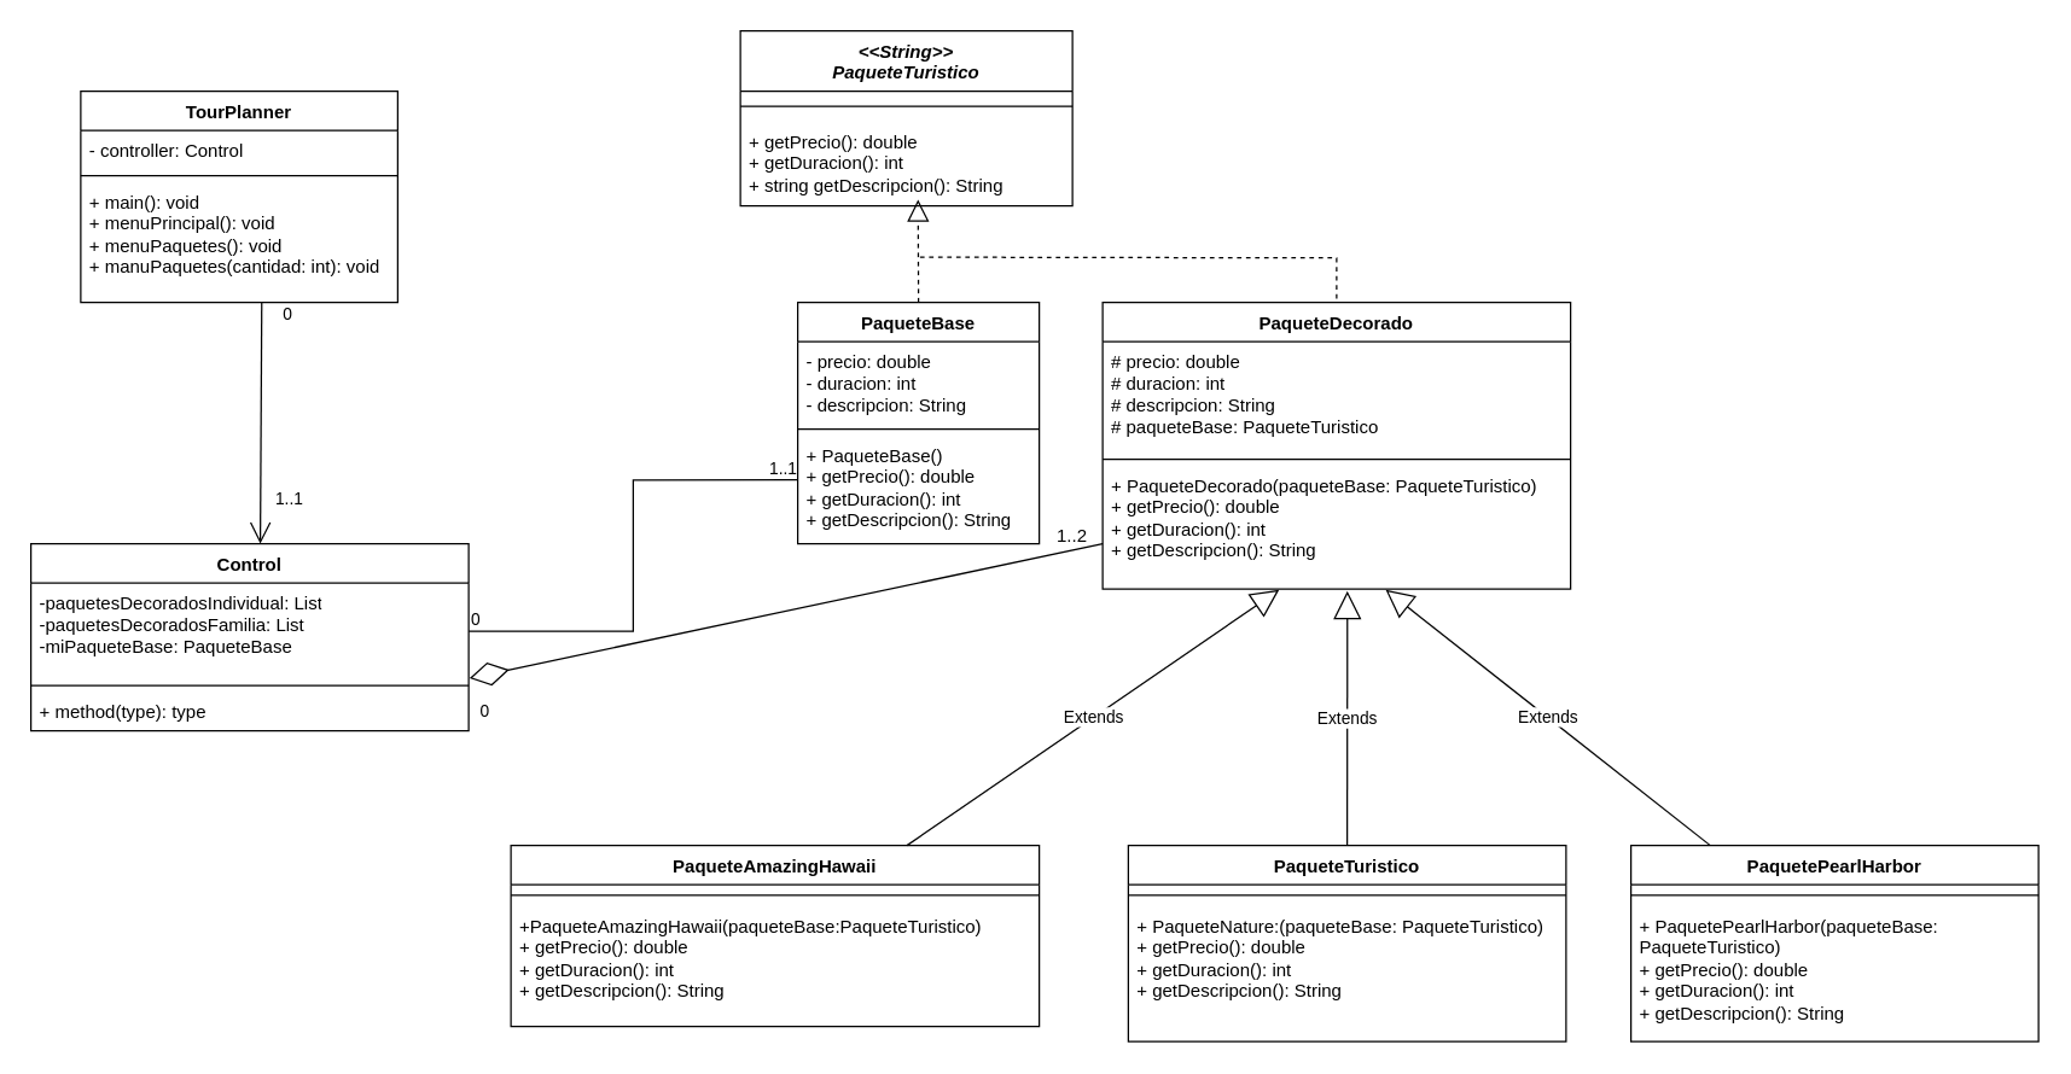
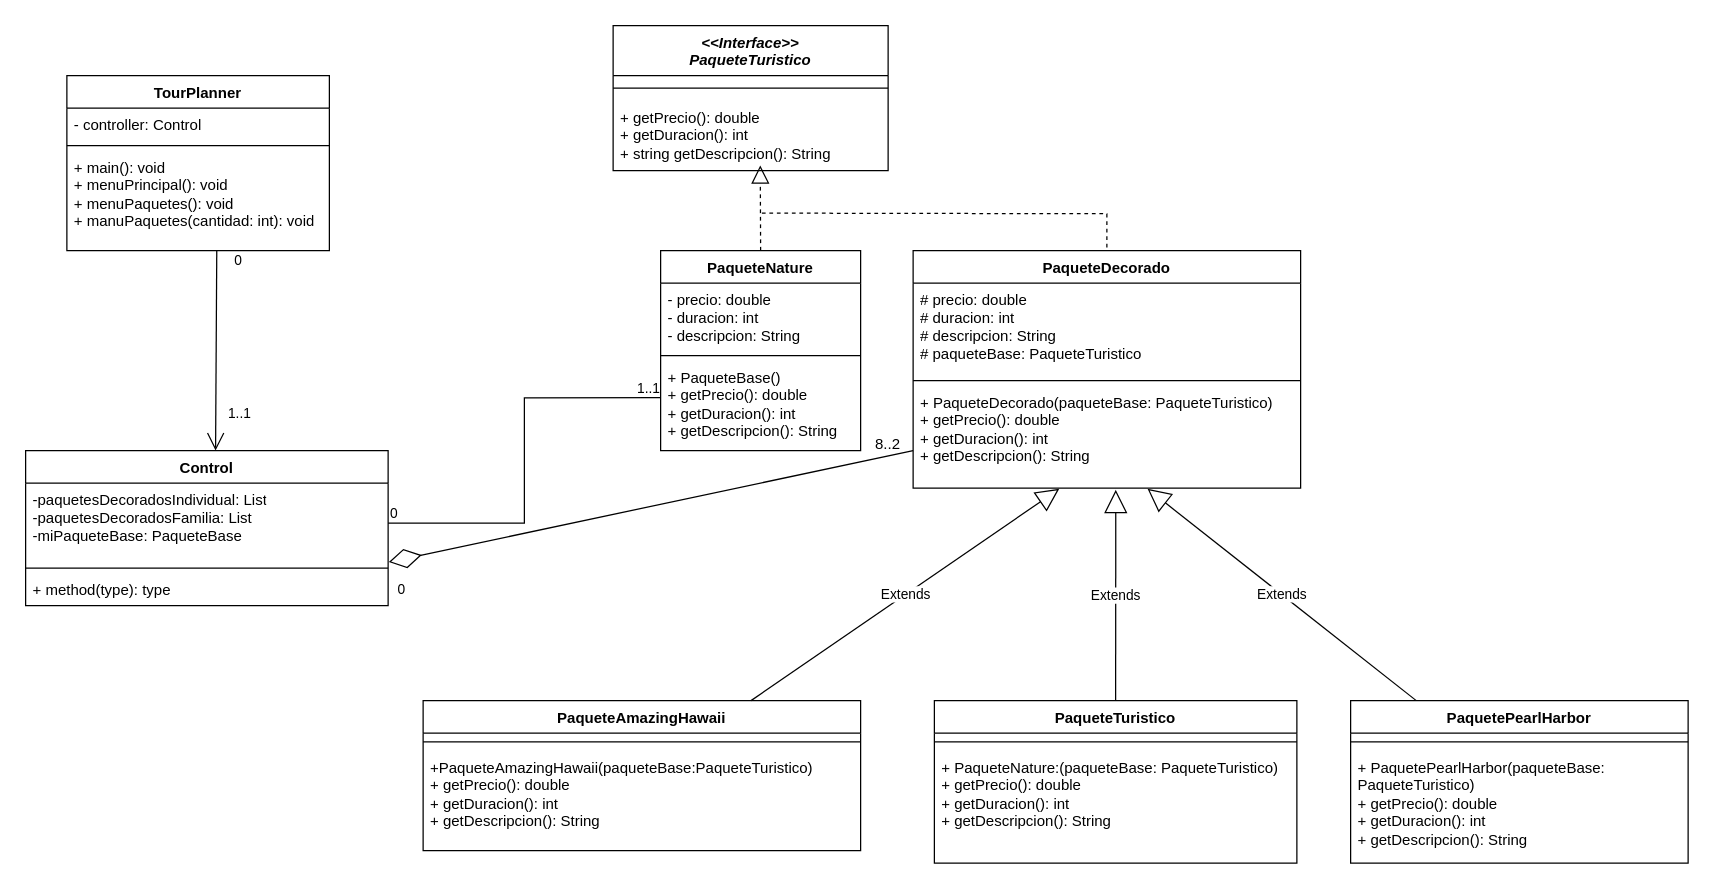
- <mxCell id="6" value="&lt;i&gt;&amp;lt;&amp;lt;String&amp;gt;&amp;gt;&lt;br&gt;PaqueteTuristico&lt;br&gt;&lt;/i&gt;" style="swimlane;fontStyle=1;align=center;verticalAlign=top;childLayout=stackLayout;horizontal=1;startSize=40;horizontalStack=0;resizeParent=1;resizeParentMax=0;resizeLast=0;collapsible=1;marginBottom=0;whiteSpace=wrap;html=1;" vertex="1" parent="1"><mxGeometry x="490" y="20" width="220" height="116" as="geometry" /></mxCell>
+ <mxCell id="6" value="&lt;i&gt;&amp;lt;&amp;lt;Interface&amp;gt;&amp;gt;&lt;br&gt;PaqueteTuristico&lt;br&gt;&lt;/i&gt;" style="swimlane;fontStyle=1;align=center;verticalAlign=top;childLayout=stackLayout;horizontal=1;startSize=40;horizontalStack=0;resizeParent=1;resizeParentMax=0;resizeLast=0;collapsible=1;marginBottom=0;whiteSpace=wrap;html=1;" vertex="1" parent="1"><mxGeometry x="490" y="20" width="220" height="116" as="geometry" /></mxCell>
- <mxCell id="9" value="PaqueteBase" style="swimlane;fontStyle=1;align=center;verticalAlign=top;childLayout=stackLayout;horizontal=1;startSize=26;horizontalStack=0;resizeParent=1;resizeParentMax=0;resizeLast=0;collapsible=1;marginBottom=0;whiteSpace=wrap;html=1;" vertex="1" parent="1"><mxGeometry x="528" y="200" width="160" height="160" as="geometry" /></mxCell>
+ <mxCell id="9" value="PaqueteNature" style="swimlane;fontStyle=1;align=center;verticalAlign=top;childLayout=stackLayout;horizontal=1;startSize=26;horizontalStack=0;resizeParent=1;resizeParentMax=0;resizeLast=0;collapsible=1;marginBottom=0;whiteSpace=wrap;html=1;" vertex="1" parent="1"><mxGeometry x="528" y="200" width="160" height="160" as="geometry" /></mxCell>
- <mxCell id="42" value="1..2" style="text;html=1;strokeColor=none;fillColor=none;align=center;verticalAlign=middle;whiteSpace=wrap;rounded=0;" vertex="1" parent="1"><mxGeometry x="680" y="340" width="60" height="30" as="geometry" /></mxCell>
+ <mxCell id="42" value="8..2" style="text;html=1;strokeColor=none;fillColor=none;align=center;verticalAlign=middle;whiteSpace=wrap;rounded=0;" vertex="1" parent="1"><mxGeometry x="680" y="340" width="60" height="30" as="geometry" /></mxCell>
